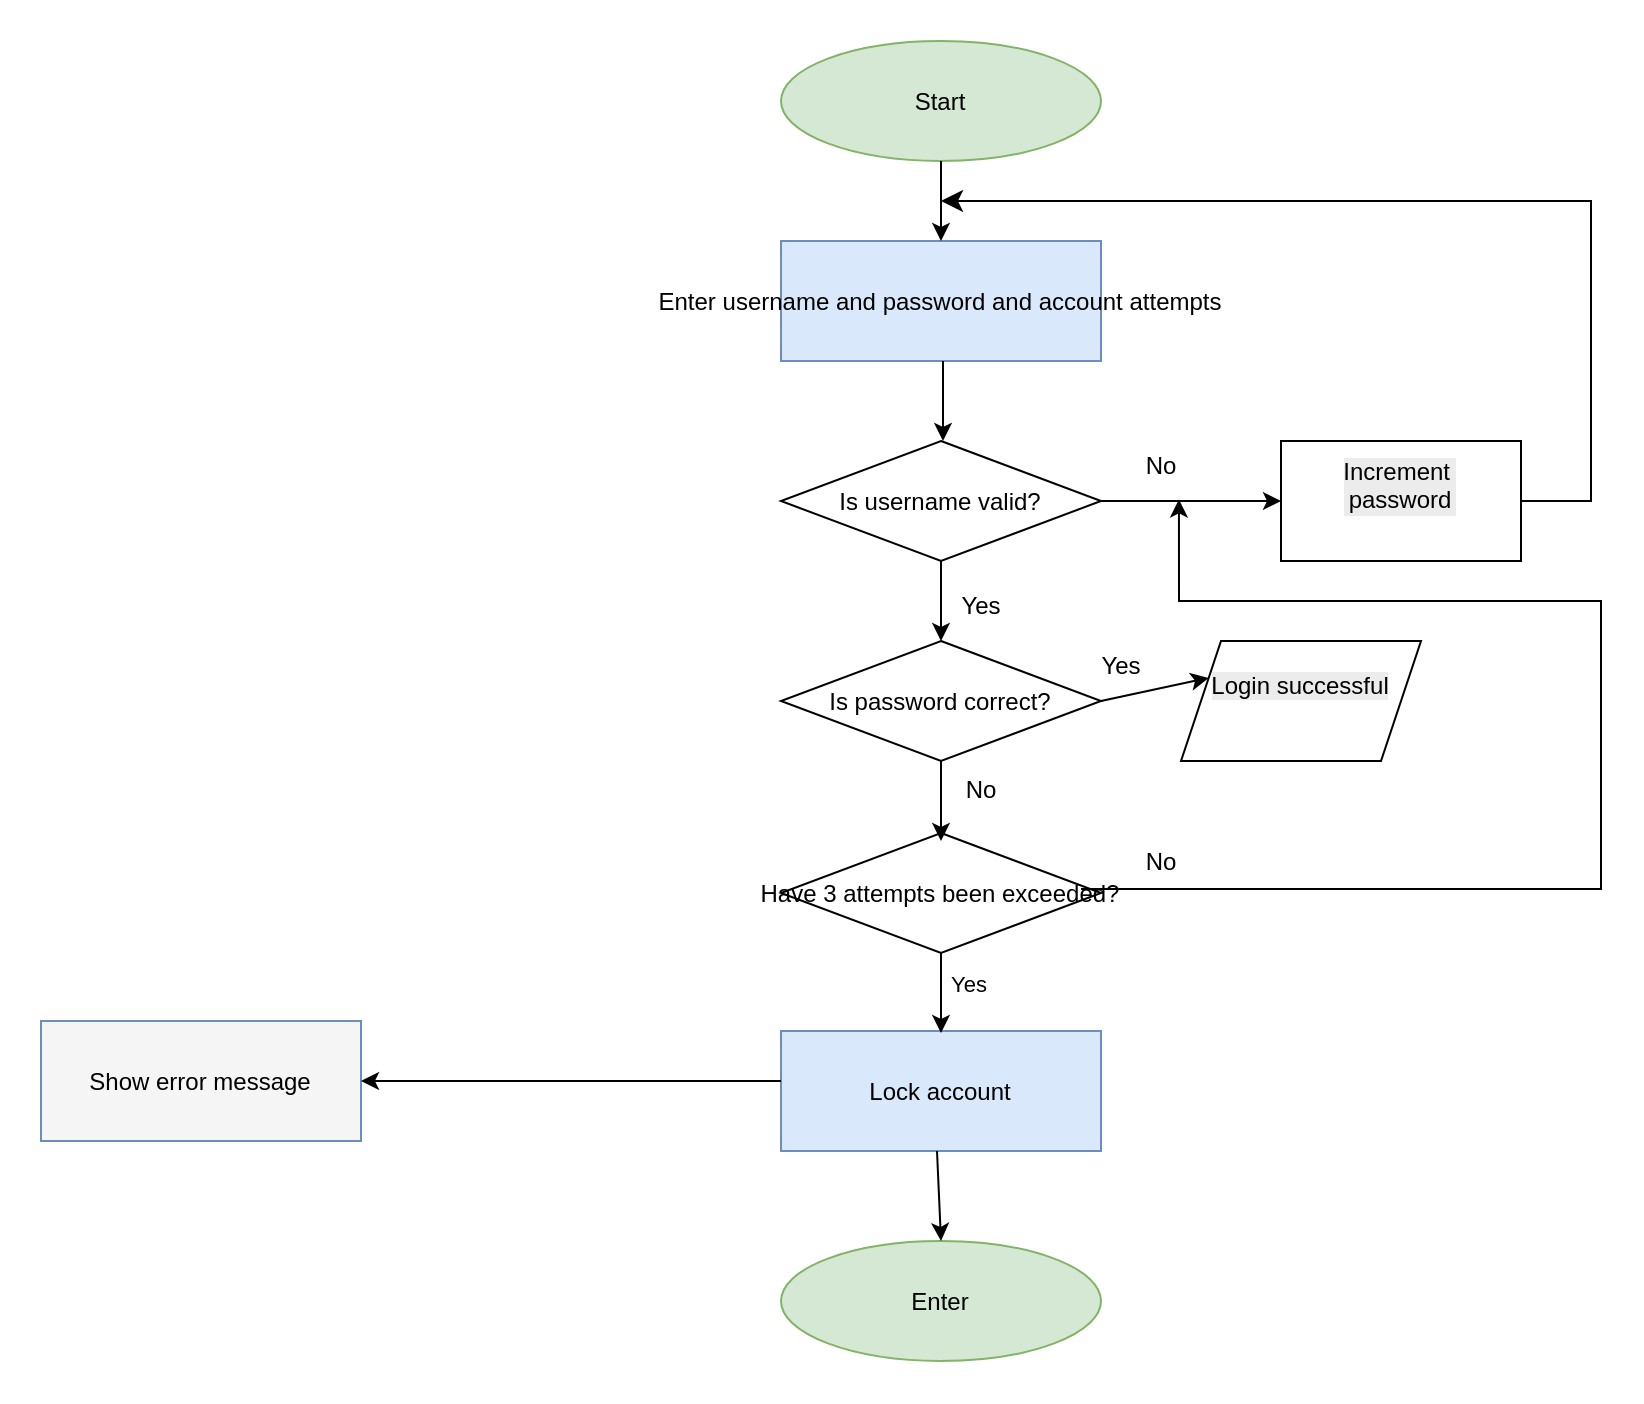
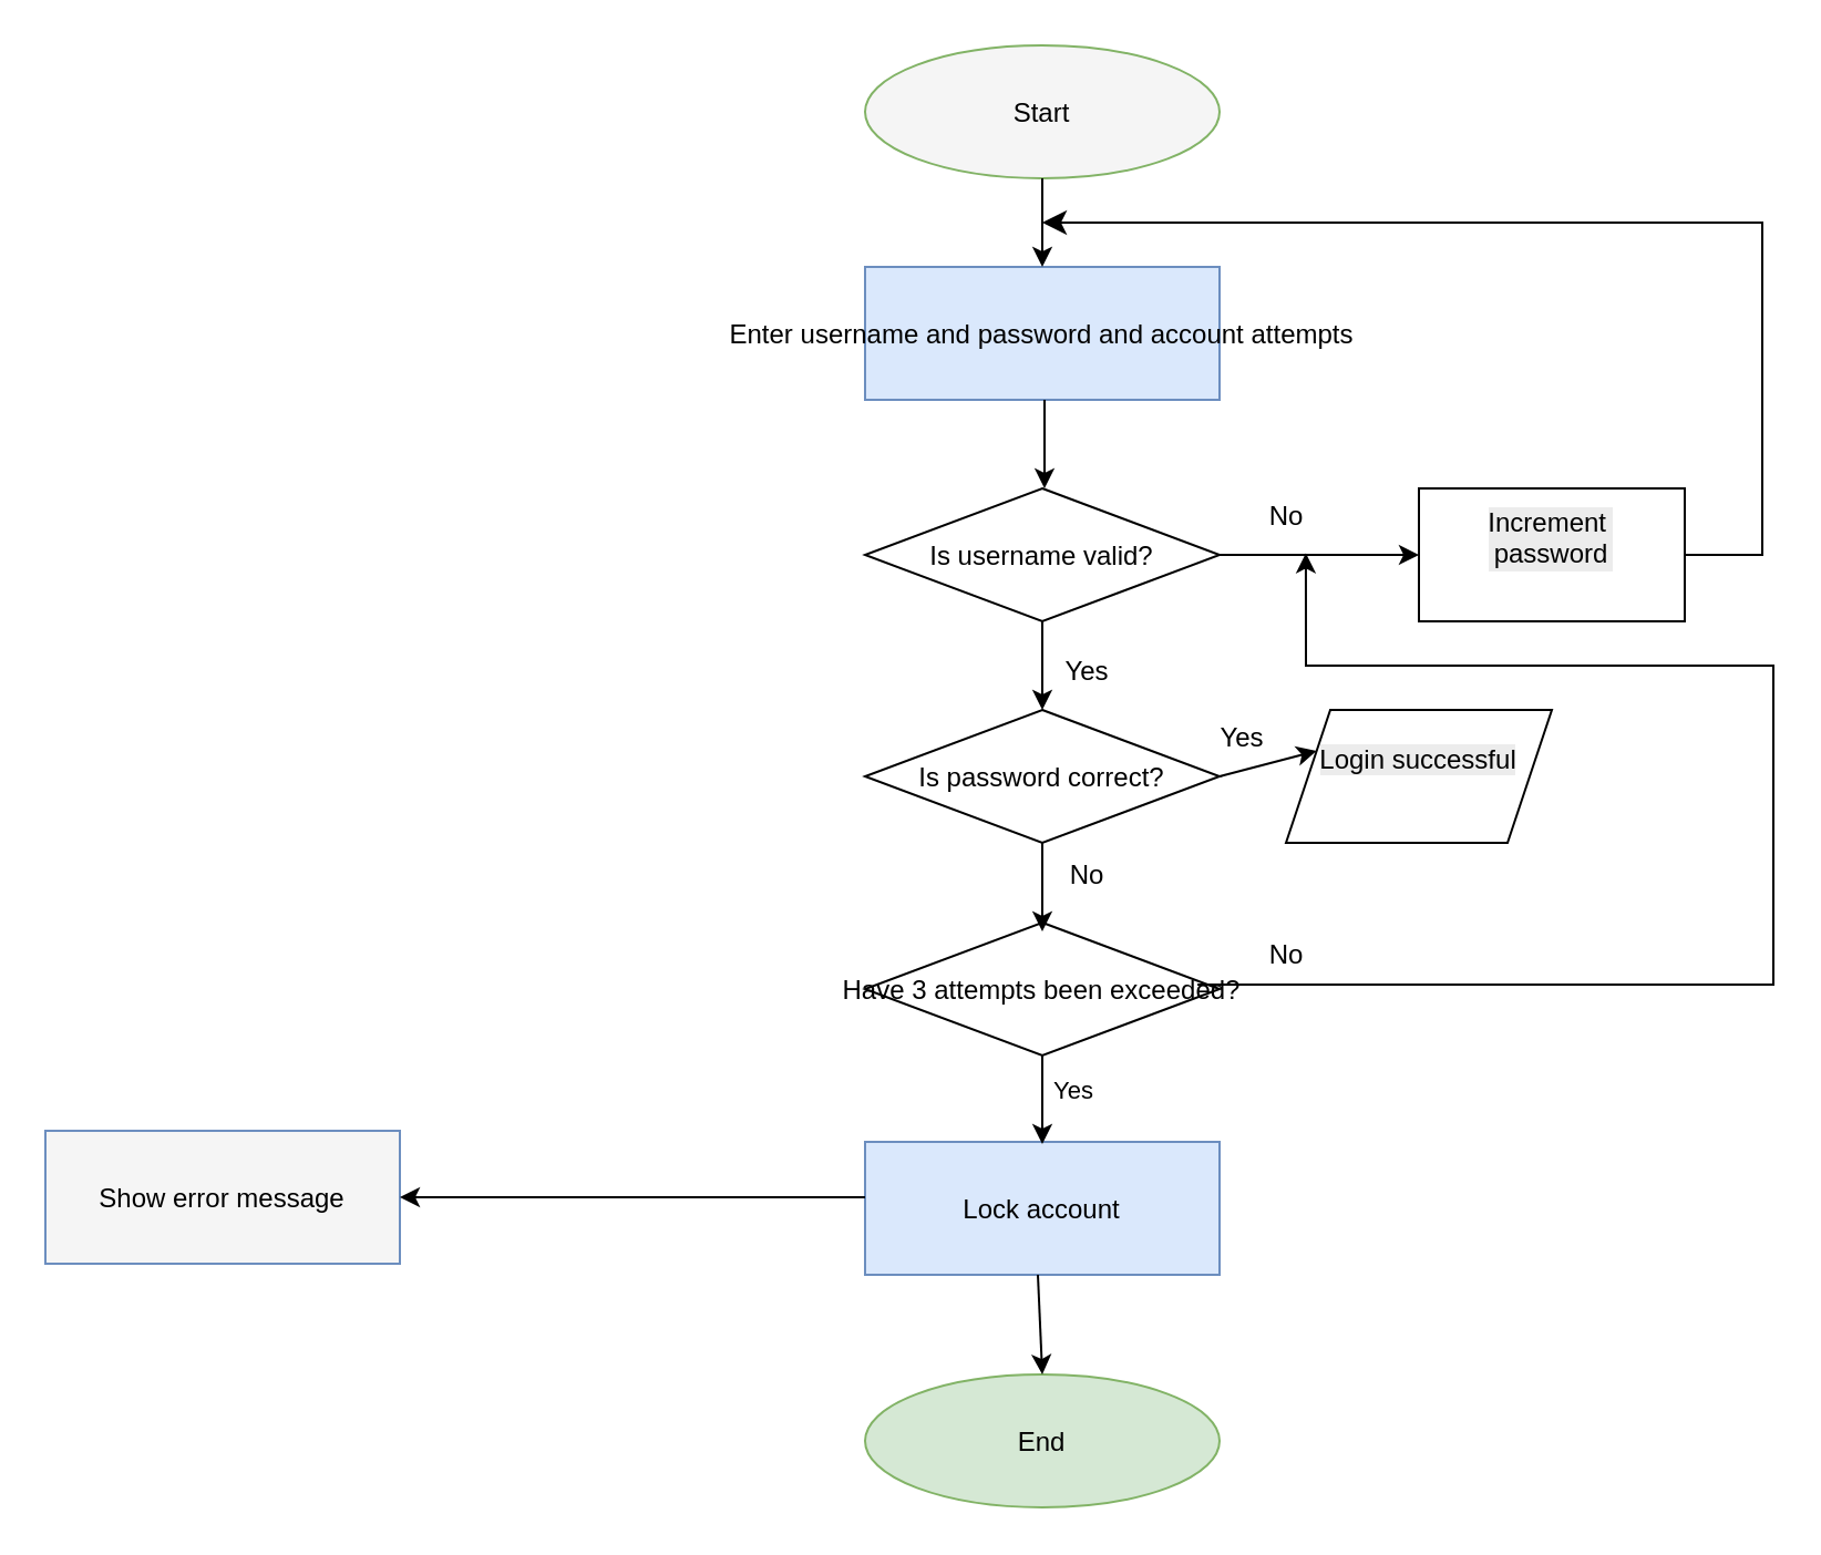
- <mxCell id="2" value="Start" style="ellipse;fillColor=#d5e8d4;strokeColor=#82b366;" vertex="1" parent="1"><mxGeometry x="390" y="20" width="160" height="60" as="geometry" /></mxCell>
+ <mxCell id="2" value="Start" style="ellipse;fillColor=#f5f5f5;strokeColor=#82b366;" vertex="1" parent="1"><mxGeometry x="390" y="20" width="160" height="60" as="geometry" /></mxCell>
- <mxCell id="21" value="&#10;&lt;span style=&quot;color: rgb(0, 0, 0); font-family: Helvetica; font-size: 12px; font-style: normal; font-variant-ligatures: normal; font-variant-caps: normal; font-weight: 400; letter-spacing: normal; orphans: 2; text-align: center; text-indent: 0px; text-transform: none; widows: 2; word-spacing: 0px; -webkit-text-stroke-width: 0px; white-space: nowrap; background-color: rgb(236, 236, 236); text-decoration-thickness: initial; text-decoration-style: initial; text-decoration-color: initial; display: inline !important; float: none;&quot;&gt;Login successful&lt;/span&gt;&#10;&#10;" style="shape=parallelogram;perimeter=parallelogramPerimeter;whiteSpace=wrap;html=1;fixedSize=1;" vertex="1" parent="1"><mxGeometry x="590" y="320" width="120" height="60" as="geometry" /></mxCell>
+ <mxCell id="21" value="&#10;&lt;span style=&quot;color: rgb(0, 0, 0); font-family: Helvetica; font-size: 12px; font-style: normal; font-variant-ligatures: normal; font-variant-caps: normal; font-weight: 400; letter-spacing: normal; orphans: 2; text-align: center; text-indent: 0px; text-transform: none; widows: 2; word-spacing: 0px; -webkit-text-stroke-width: 0px; white-space: nowrap; background-color: rgb(236, 236, 236); text-decoration-thickness: initial; text-decoration-style: initial; text-decoration-color: initial; display: inline !important; float: none;&quot;&gt;Login successful&lt;/span&gt;&#10;&#10;" style="shape=parallelogram;perimeter=parallelogramPerimeter;whiteSpace=wrap;html=1;fixedSize=1;" vertex="1" parent="1"><mxGeometry x="580" y="320" width="120" height="60" as="geometry" /></mxCell>
- <mxCell id="9" value="Enter" style="ellipse;fillColor=#d5e8d4;strokeColor=#82b366;" vertex="1" parent="1"><mxGeometry x="390" y="620" width="160" height="60" as="geometry" /></mxCell>
+ <mxCell id="9" value="End" style="ellipse;fillColor=#d5e8d4;strokeColor=#82b366;" vertex="1" parent="1"><mxGeometry x="390" y="620" width="160" height="60" as="geometry" /></mxCell>
